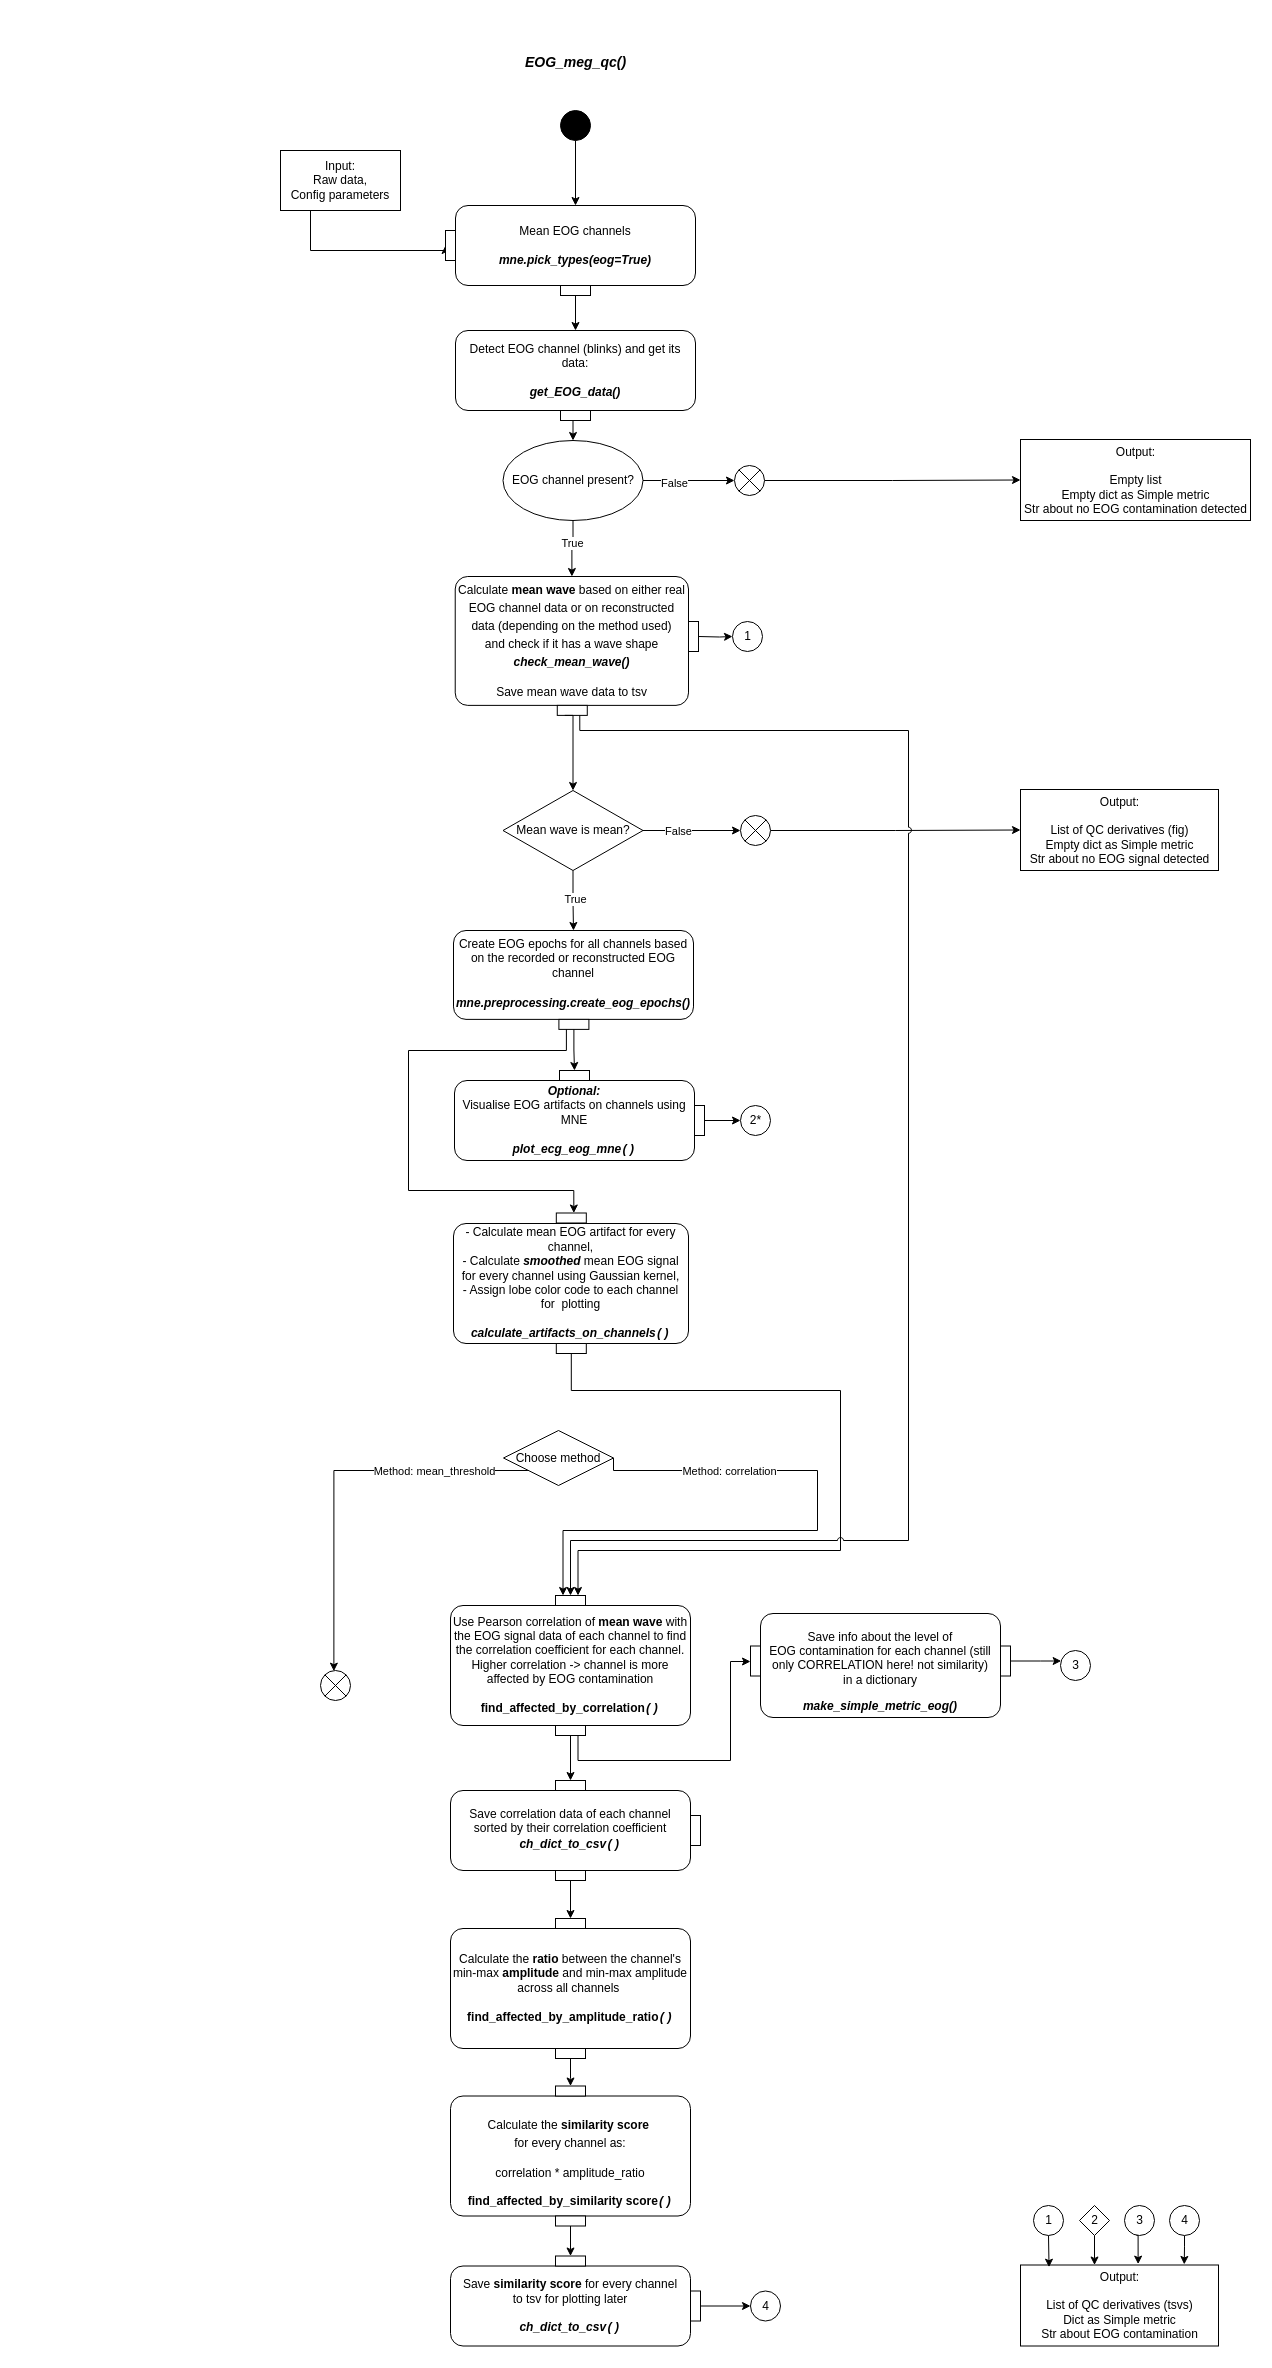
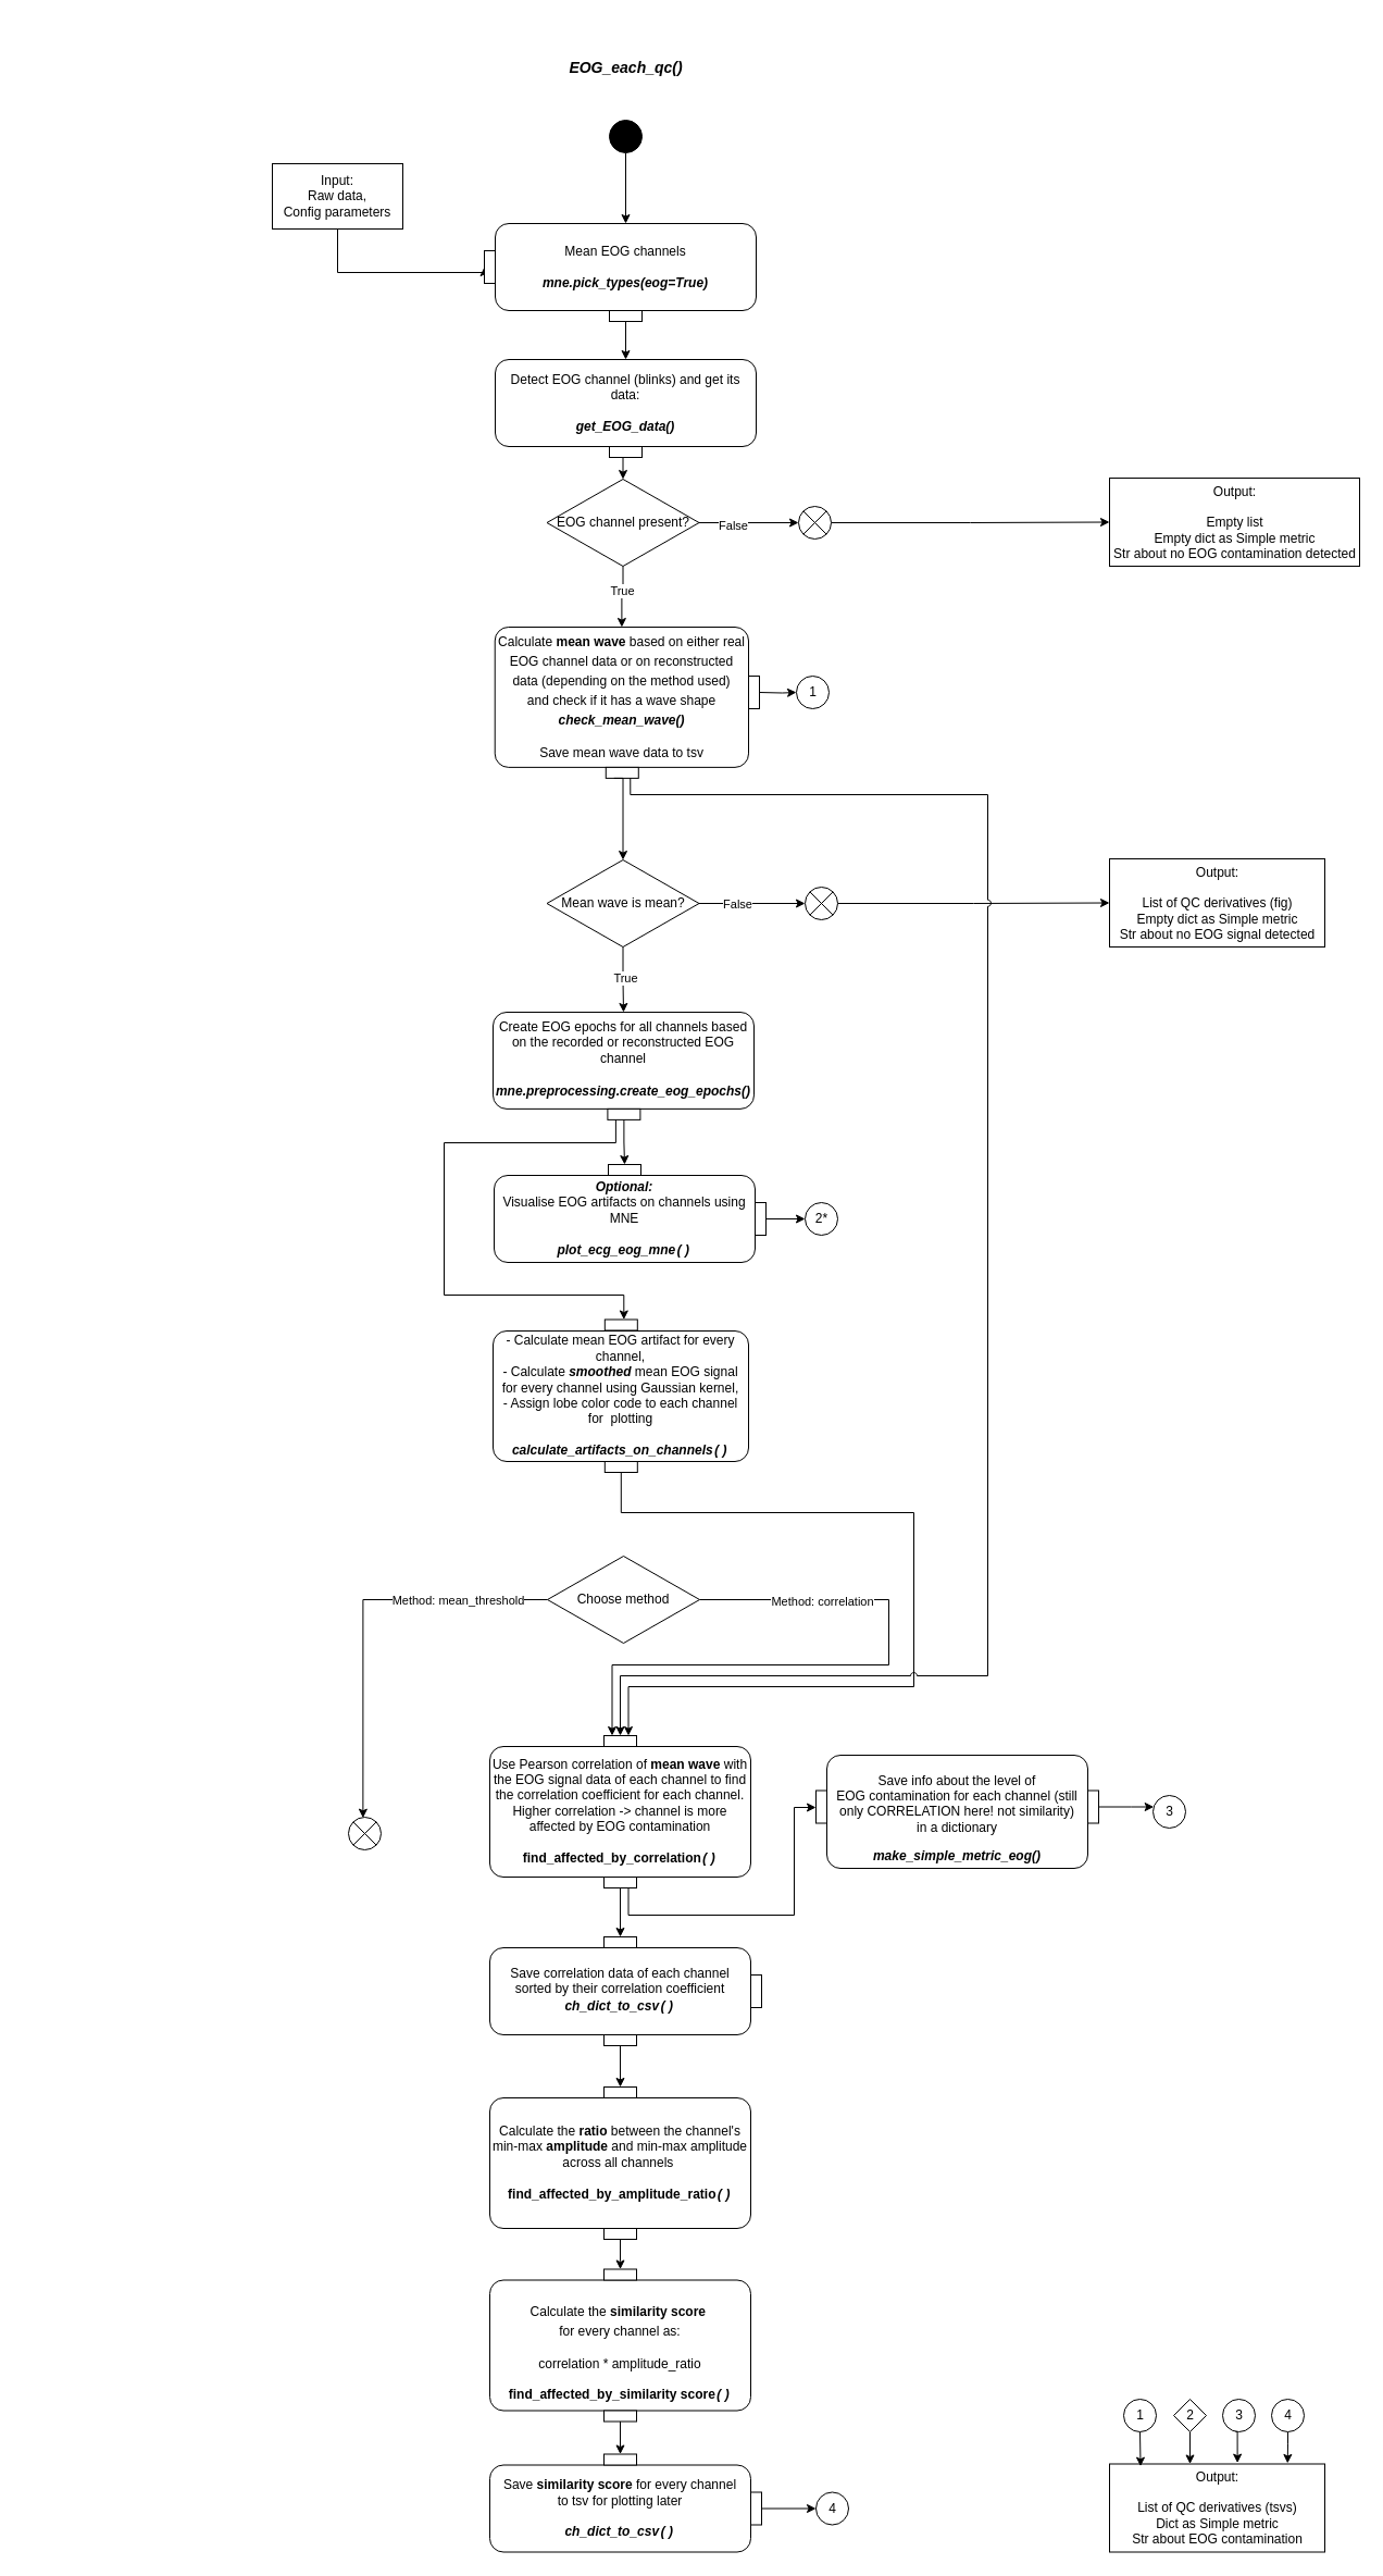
- <mxCell id="2" value="&lt;font style=&quot;font-size: 14px;&quot;&gt;&lt;br&gt;&lt;i&gt;EOG_meg_qc()&lt;/i&gt;&lt;br&gt;&lt;/font&gt;" style="text;strokeColor=none;fillColor=none;html=1;fontSize=28;fontStyle=1;verticalAlign=middle;align=center;" parent="1" vertex="1"><mxGeometry x="20" y="20" width="1110" height="40" as="geometry" /></mxCell>
+ <mxCell id="2" value="&lt;font style=&quot;font-size: 14px;&quot;&gt;&lt;br&gt;&lt;i&gt;EOG_each_qc()&lt;/i&gt;&lt;br&gt;&lt;/font&gt;" style="text;strokeColor=none;fillColor=none;html=1;fontSize=28;fontStyle=1;verticalAlign=middle;align=center;" parent="1" vertex="1"><mxGeometry x="20" y="20" width="1110" height="40" as="geometry" /></mxCell>
- <mxCell id="4" value="Input:&lt;br style=&quot;border-color: var(--border-color);&quot;&gt;Raw data,&lt;br&gt;Config parameters" style="rounded=0;whiteSpace=wrap;html=1;" parent="1" vertex="1"><mxGeometry x="280" y="150" width="120" height="60" as="geometry" /></mxCell>
+ <mxCell id="4" value="Input:&lt;br style=&quot;border-color: var(--border-color);&quot;&gt;Raw data,&lt;br&gt;Config parameters" style="rounded=0;whiteSpace=wrap;html=1;" parent="1" vertex="1"><mxGeometry x="250" y="150" width="120" height="60" as="geometry" /></mxCell>
- <mxCell id="67" value="EOG channel present?" style="ellipse;whiteSpace=wrap;html=1;fontFamily=Helvetica;fontColor=#000000;" parent="1" vertex="1"><mxGeometry x="502.5" y="440" width="140" height="80" as="geometry" /></mxCell>
+ <mxCell id="67" value="EOG channel present?" style="rhombus;whiteSpace=wrap;html=1;fontFamily=Helvetica;fontColor=#000000;" parent="1" vertex="1"><mxGeometry x="502.5" y="440" width="140" height="80" as="geometry" /></mxCell>
- <mxCell id="72" value="Choose method" style="rhombus;whiteSpace=wrap;html=1;fontFamily=Helvetica;fontColor=#000000;" parent="1" vertex="1"><mxGeometry x="503" y="1430" width="110" height="55" as="geometry" /></mxCell>
+ <mxCell id="72" value="Choose method" style="rhombus;whiteSpace=wrap;html=1;fontFamily=Helvetica;fontColor=#000000;" parent="1" vertex="1"><mxGeometry x="503" y="1430" width="140" height="80" as="geometry" /></mxCell>
